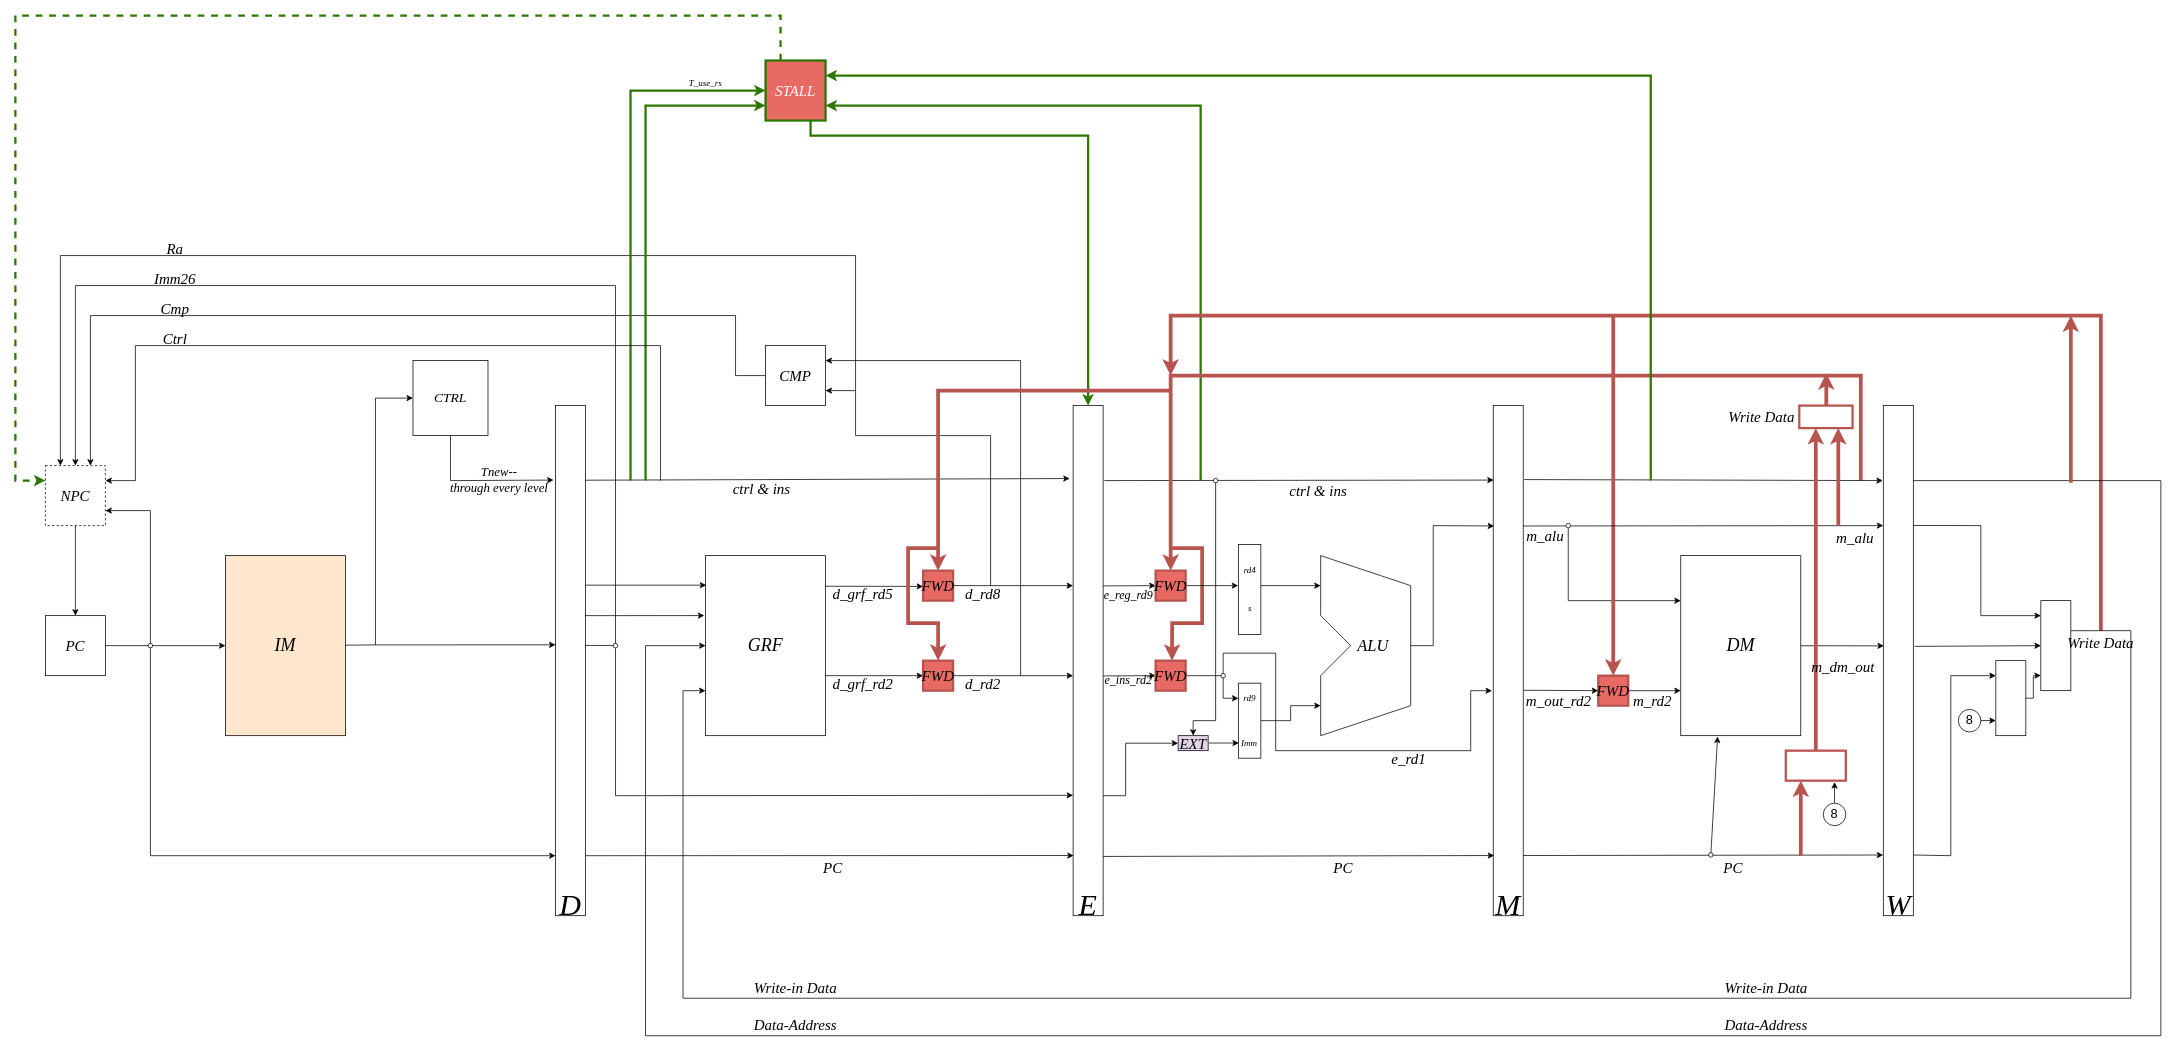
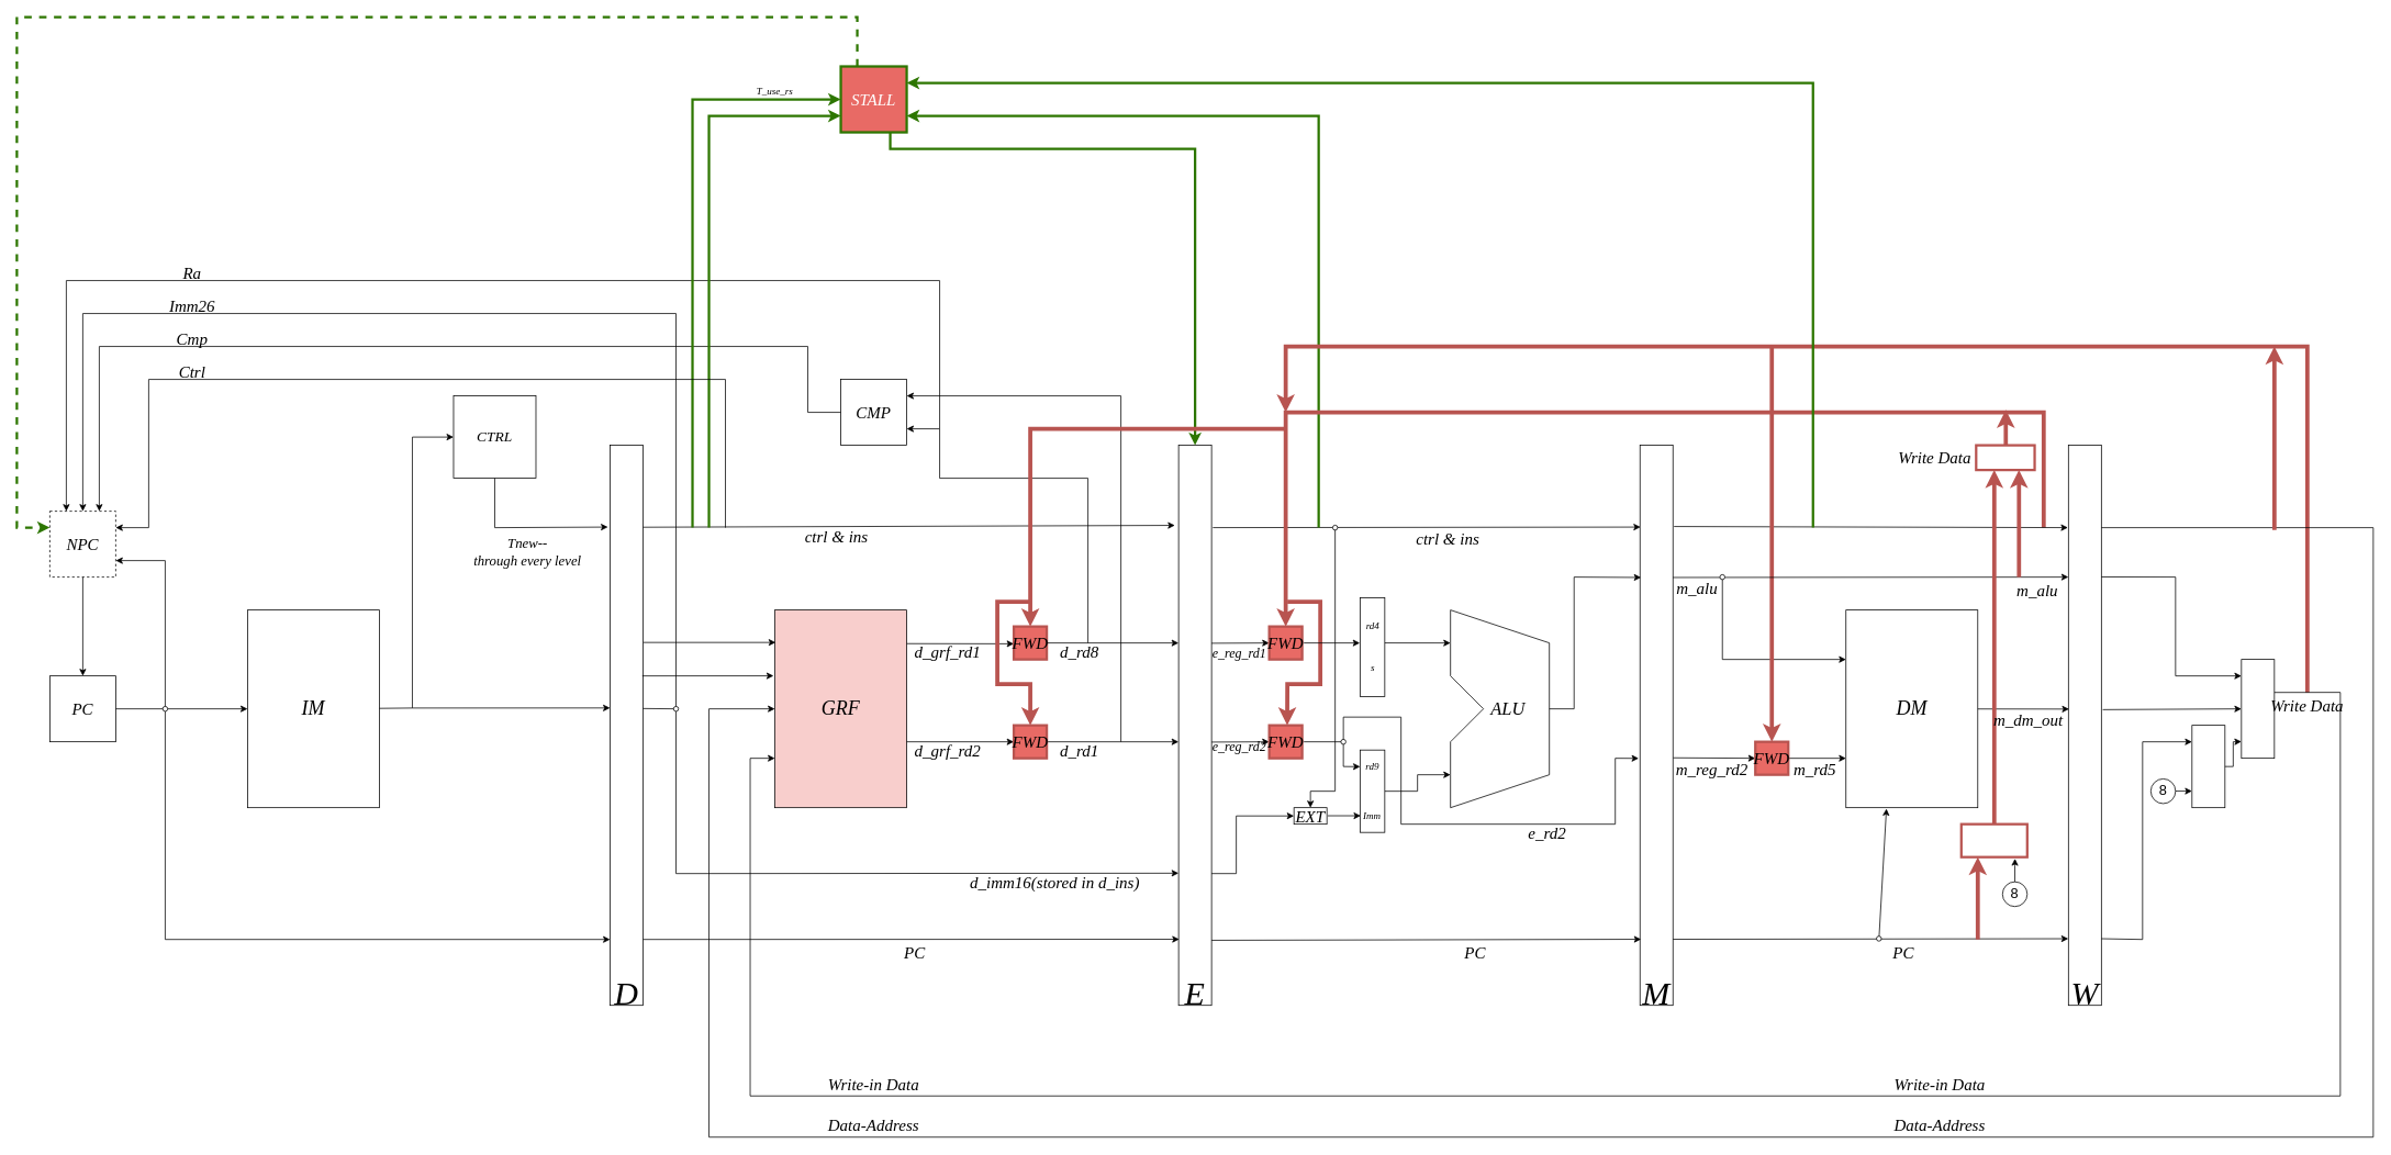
- <mxCell id="103" value="&lt;i style=&quot;font-size: 17px;&quot;&gt;&lt;font style=&quot;font-size: 17px;&quot; face=&quot;Times New Roman&quot;&gt;Tnew--&lt;br&gt;through every level&lt;br&gt;&lt;/font&gt;&lt;/i&gt;" style="text;strokeColor=none;align=center;fillColor=none;html=1;verticalAlign=middle;whiteSpace=wrap;rounded=0;" vertex="1" parent="1"><mxGeometry x="590" y="620" width="150" height="40" as="geometry" /></mxCell>
+ <mxCell id="103" value="&lt;i style=&quot;font-size: 17px;&quot;&gt;&lt;font style=&quot;font-size: 17px;&quot; face=&quot;Times New Roman&quot;&gt;Tnew--&lt;br&gt;through every level&lt;br&gt;&lt;/font&gt;&lt;/i&gt;" style="text;strokeColor=none;align=center;fillColor=none;html=1;verticalAlign=middle;whiteSpace=wrap;rounded=0;" vertex="1" parent="1"><mxGeometry x="565" y="650" width="150" height="40" as="geometry" /></mxCell>
- <mxCell id="116" value="&lt;font size=&quot;1&quot; face=&quot;Times New Roman&quot;&gt;&lt;i style=&quot;font-size: 20px;&quot;&gt;d_grf_rd5&lt;/i&gt;&lt;/font&gt;" style="text;strokeColor=none;align=center;fillColor=none;html=1;verticalAlign=middle;whiteSpace=wrap;rounded=0;" vertex="1" parent="1"><mxGeometry x="1110" y="780" width="80" height="20" as="geometry" /></mxCell>
+ <mxCell id="116" value="&lt;font size=&quot;1&quot; face=&quot;Times New Roman&quot;&gt;&lt;i style=&quot;font-size: 20px;&quot;&gt;d_grf_rd1&lt;/i&gt;&lt;/font&gt;" style="text;strokeColor=none;align=center;fillColor=none;html=1;verticalAlign=middle;whiteSpace=wrap;rounded=0;" vertex="1" parent="1"><mxGeometry x="1110" y="780" width="80" height="20" as="geometry" /></mxCell>
- <mxCell id="128" value="&lt;font size=&quot;1&quot; face=&quot;Times New Roman&quot;&gt;&lt;i style=&quot;font-size: 16px;&quot;&gt;e_reg_rd9&lt;/i&gt;&lt;/font&gt;" style="text;strokeColor=none;align=center;fillColor=none;html=1;verticalAlign=middle;whiteSpace=wrap;rounded=0;" vertex="1" parent="1"><mxGeometry x="1474" y="782" width="60" height="20" as="geometry" /></mxCell>
+ <mxCell id="128" value="&lt;font size=&quot;1&quot; face=&quot;Times New Roman&quot;&gt;&lt;i style=&quot;font-size: 16px;&quot;&gt;e_reg_rd1&lt;/i&gt;&lt;/font&gt;" style="text;strokeColor=none;align=center;fillColor=none;html=1;verticalAlign=middle;whiteSpace=wrap;rounded=0;" vertex="1" parent="1"><mxGeometry x="1474" y="782" width="60" height="20" as="geometry" /></mxCell>
- <mxCell id="2" value="&lt;font face=&quot;Times New Roman&quot; style=&quot;font-size: 24px;&quot;&gt;&lt;i&gt;IM&lt;/i&gt;&lt;/font&gt;" style="whiteSpace=wrap;html=1;fillColor=#ffe6cc;" parent="1" vertex="1"><mxGeometry x="300" y="740" width="160" height="240" as="geometry" /></mxCell>
+ <mxCell id="2" value="&lt;font face=&quot;Times New Roman&quot; style=&quot;font-size: 24px;&quot;&gt;&lt;i&gt;IM&lt;/i&gt;&lt;/font&gt;" style="whiteSpace=wrap;html=1;" parent="1" vertex="1"><mxGeometry x="300" y="740" width="160" height="240" as="geometry" /></mxCell>
- <mxCell id="4" value="&lt;font face=&quot;Times New Roman&quot; style=&quot;font-size: 24px;&quot;&gt;&lt;i&gt;GRF&lt;/i&gt;&lt;/font&gt;" style="whiteSpace=wrap;html=1;" parent="1" vertex="1"><mxGeometry x="940" y="740" width="160" height="240" as="geometry" /></mxCell>
+ <mxCell id="4" value="&lt;font face=&quot;Times New Roman&quot; style=&quot;font-size: 24px;&quot;&gt;&lt;i&gt;GRF&lt;/i&gt;&lt;/font&gt;" style="whiteSpace=wrap;html=1;fillColor=#f8cecc;" parent="1" vertex="1"><mxGeometry x="940" y="740" width="160" height="240" as="geometry" /></mxCell>
- <mxCell id="141" value="&lt;font face=&quot;Times New Roman&quot; style=&quot;font-size: 20px;&quot;&gt;&lt;i style=&quot;font-size: 20px;&quot;&gt;m_dm_out&lt;br&gt;&lt;/i&gt;&lt;/font&gt;" style="text;strokeColor=none;align=center;fillColor=none;html=1;verticalAlign=middle;whiteSpace=wrap;rounded=0;fontSize=20;" vertex="1" parent="1"><mxGeometry x="2418" y="878" width="77" height="20" as="geometry" /></mxCell>
+ <mxCell id="141" value="&lt;font face=&quot;Times New Roman&quot; style=&quot;font-size: 20px;&quot;&gt;&lt;i style=&quot;font-size: 20px;&quot;&gt;m_dm_out&lt;br&gt;&lt;/i&gt;&lt;/font&gt;" style="text;strokeColor=none;align=center;fillColor=none;html=1;verticalAlign=middle;whiteSpace=wrap;rounded=0;fontSize=20;" vertex="1" parent="1"><mxGeometry x="2423" y="863" width="77" height="20" as="geometry" /></mxCell>
- <mxCell id="115" value="&lt;font size=&quot;1&quot; face=&quot;Times New Roman&quot;&gt;&lt;i style=&quot;font-size: 20px;&quot;&gt;d_rd2&lt;/i&gt;&lt;/font&gt;" style="text;strokeColor=none;align=center;fillColor=none;html=1;verticalAlign=middle;whiteSpace=wrap;rounded=0;" vertex="1" parent="1"><mxGeometry x="1280" y="900" width="60" height="20" as="geometry" /></mxCell>
+ <mxCell id="115" value="&lt;font size=&quot;1&quot; face=&quot;Times New Roman&quot;&gt;&lt;i style=&quot;font-size: 20px;&quot;&gt;d_rd1&lt;/i&gt;&lt;/font&gt;" style="text;strokeColor=none;align=center;fillColor=none;html=1;verticalAlign=middle;whiteSpace=wrap;rounded=0;" vertex="1" parent="1"><mxGeometry x="1280" y="900" width="60" height="20" as="geometry" /></mxCell>
- <mxCell id="129" value="&lt;font size=&quot;1&quot; face=&quot;Times New Roman&quot;&gt;&lt;i style=&quot;font-size: 16px;&quot;&gt;e_ins_rd2&lt;br&gt;&lt;br&gt;&lt;/i&gt;&lt;/font&gt;" style="text;strokeColor=none;align=center;fillColor=none;html=1;verticalAlign=middle;whiteSpace=wrap;rounded=0;" vertex="1" parent="1"><mxGeometry x="1474" y="905" width="60" height="20" as="geometry" /></mxCell>
+ <mxCell id="129" value="&lt;font size=&quot;1&quot; face=&quot;Times New Roman&quot;&gt;&lt;i style=&quot;font-size: 16px;&quot;&gt;e_reg_rd2&lt;br&gt;&lt;br&gt;&lt;/i&gt;&lt;/font&gt;" style="text;strokeColor=none;align=center;fillColor=none;html=1;verticalAlign=middle;whiteSpace=wrap;rounded=0;" vertex="1" parent="1"><mxGeometry x="1474" y="905" width="60" height="20" as="geometry" /></mxCell>
- <mxCell id="137" value="&lt;font face=&quot;Times New Roman&quot; style=&quot;font-size: 20px;&quot;&gt;&lt;i style=&quot;font-size: 20px;&quot;&gt;m_out_rd2&lt;br&gt;&lt;/i&gt;&lt;/font&gt;" style="text;strokeColor=none;align=center;fillColor=none;html=1;verticalAlign=middle;whiteSpace=wrap;rounded=0;fontSize=20;" vertex="1" parent="1"><mxGeometry x="2030" y="925" width="95" height="15" as="geometry" /></mxCell>
+ <mxCell id="137" value="&lt;font face=&quot;Times New Roman&quot; style=&quot;font-size: 20px;&quot;&gt;&lt;i style=&quot;font-size: 20px;&quot;&gt;m_reg_rd2&lt;br&gt;&lt;/i&gt;&lt;/font&gt;" style="text;strokeColor=none;align=center;fillColor=none;html=1;verticalAlign=middle;whiteSpace=wrap;rounded=0;fontSize=20;" vertex="1" parent="1"><mxGeometry x="2030" y="925" width="95" height="15" as="geometry" /></mxCell>
- <mxCell id="139" value="&lt;font face=&quot;Times New Roman&quot; style=&quot;font-size: 20px;&quot;&gt;&lt;i style=&quot;font-size: 20px;&quot;&gt;m_rd2&lt;br&gt;&lt;/i&gt;&lt;/font&gt;" style="text;strokeColor=none;align=center;fillColor=none;html=1;verticalAlign=middle;whiteSpace=wrap;rounded=0;fontSize=20;" vertex="1" parent="1"><mxGeometry x="2175" y="922.5" width="55" height="20" as="geometry" /></mxCell>
+ <mxCell id="139" value="&lt;font face=&quot;Times New Roman&quot; style=&quot;font-size: 20px;&quot;&gt;&lt;i style=&quot;font-size: 20px;&quot;&gt;m_rd5&lt;br&gt;&lt;/i&gt;&lt;/font&gt;" style="text;strokeColor=none;align=center;fillColor=none;html=1;verticalAlign=middle;whiteSpace=wrap;rounded=0;fontSize=20;" vertex="1" parent="1"><mxGeometry x="2175" y="922.5" width="55" height="20" as="geometry" /></mxCell>
- <mxCell id="118" value="&lt;font face=&quot;Times New Roman&quot; style=&quot;font-size: 20px;&quot;&gt;&lt;i&gt;EXT&lt;/i&gt;&lt;/font&gt;" style="whiteSpace=wrap;html=1;fillColor=#e1d5e7;" vertex="1" parent="1"><mxGeometry x="1570" y="980" width="40" height="20" as="geometry" /></mxCell>
+ <mxCell id="118" value="&lt;font face=&quot;Times New Roman&quot; style=&quot;font-size: 20px;&quot;&gt;&lt;i&gt;EXT&lt;/i&gt;&lt;/font&gt;" style="whiteSpace=wrap;html=1;" vertex="1" parent="1"><mxGeometry x="1570" y="980" width="40" height="20" as="geometry" /></mxCell>
- <mxCell id="134" value="&lt;font face=&quot;Times New Roman&quot; style=&quot;font-size: 20px;&quot;&gt;&lt;i style=&quot;font-size: 20px;&quot;&gt;e_rd1&lt;/i&gt;&lt;/font&gt;" style="text;strokeColor=none;align=center;fillColor=none;html=1;verticalAlign=middle;whiteSpace=wrap;rounded=0;fontSize=20;" vertex="1" parent="1"><mxGeometry x="1850" y="1000" width="55" height="20" as="geometry" /></mxCell>
+ <mxCell id="134" value="&lt;font face=&quot;Times New Roman&quot; style=&quot;font-size: 20px;&quot;&gt;&lt;i style=&quot;font-size: 20px;&quot;&gt;e_rd2&lt;/i&gt;&lt;/font&gt;" style="text;strokeColor=none;align=center;fillColor=none;html=1;verticalAlign=middle;whiteSpace=wrap;rounded=0;fontSize=20;" vertex="1" parent="1"><mxGeometry x="1850" y="1000" width="55" height="20" as="geometry" /></mxCell>
+ <mxCell id="120" value="&lt;font face=&quot;Times New Roman&quot;&gt;&lt;span style=&quot;font-size: 20px;&quot;&gt;&lt;i&gt;d_imm16(stored in d_ins)&lt;/i&gt;&lt;/span&gt;&lt;/font&gt;" style="text;strokeColor=none;align=center;fillColor=none;html=1;verticalAlign=middle;whiteSpace=wrap;rounded=0;" vertex="1" parent="1"><mxGeometry x="1160" y="1060" width="240" height="20" as="geometry" /></mxCell>
